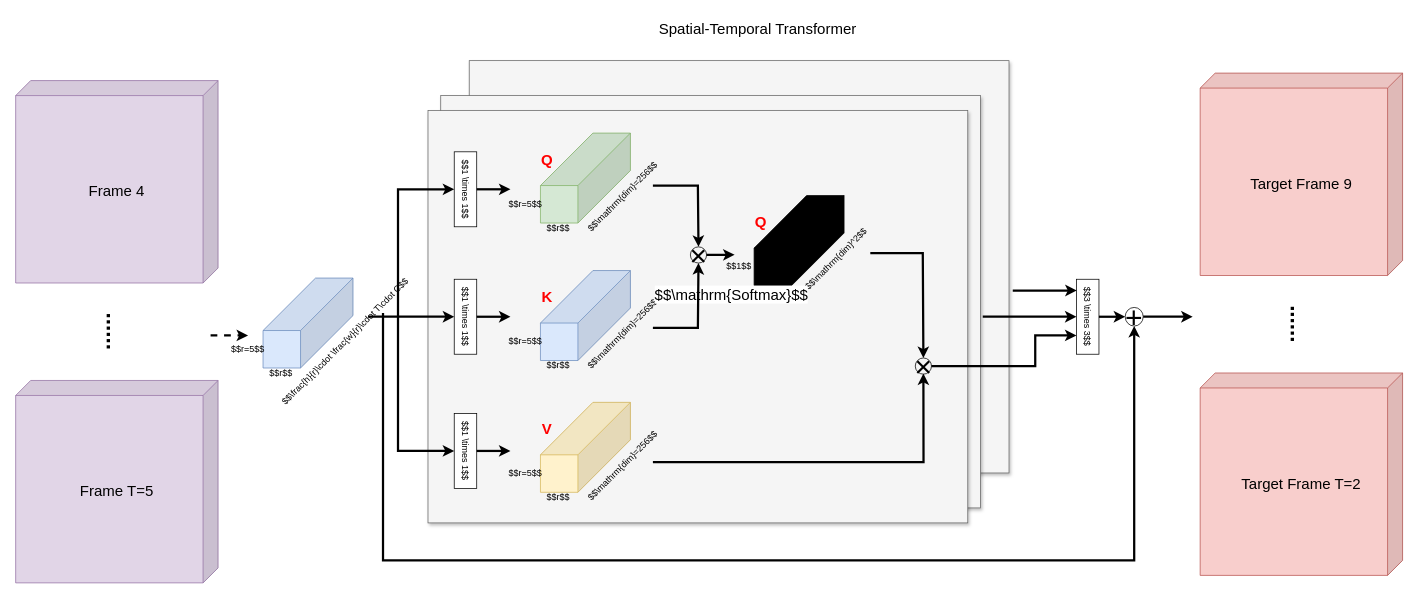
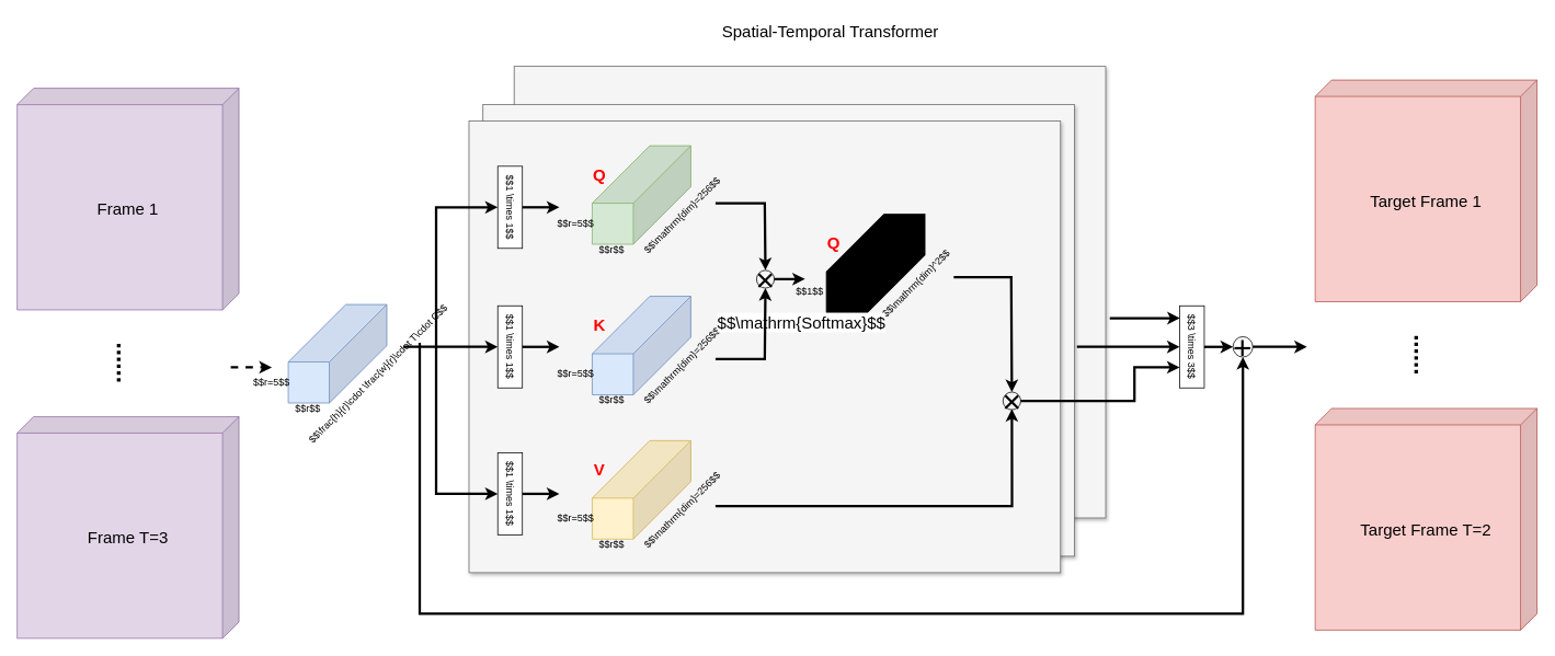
- <mxCell id="63" value="&lt;font style=&quot;font-size: 20px;&quot;&gt;Target Frame 9&lt;/font&gt;" style="text;html=1;align=center;verticalAlign=middle;whiteSpace=wrap;rounded=0;fontFamily=Helvetica;fontSize=12;fontColor=default;autosize=1;resizable=0;" vertex="1" parent="61"><mxGeometry x="55" y="126.61" width="160" height="40" as="geometry" /></mxCell>
+ <mxCell id="63" value="&lt;font style=&quot;font-size: 20px;&quot;&gt;Target Frame 1&lt;/font&gt;" style="text;html=1;align=center;verticalAlign=middle;whiteSpace=wrap;rounded=0;fontFamily=Helvetica;fontSize=12;fontColor=default;autosize=1;resizable=0;" vertex="1" parent="61"><mxGeometry x="55" y="126.61" width="160" height="40" as="geometry" /></mxCell>
- <mxCell id="52" value="&lt;font style=&quot;font-size: 20px;&quot;&gt;Frame 4&lt;/font&gt;" style="text;html=1;align=center;verticalAlign=middle;whiteSpace=wrap;rounded=0;fontFamily=Helvetica;fontSize=12;fontColor=default;autosize=1;resizable=0;" vertex="1" parent="50"><mxGeometry x="85" y="126.61" width="100" height="40" as="geometry" /></mxCell>
+ <mxCell id="52" value="&lt;font style=&quot;font-size: 20px;&quot;&gt;Frame 1&lt;/font&gt;" style="text;html=1;align=center;verticalAlign=middle;whiteSpace=wrap;rounded=0;fontFamily=Helvetica;fontSize=12;fontColor=default;autosize=1;resizable=0;" vertex="1" parent="50"><mxGeometry x="85" y="126.61" width="100" height="40" as="geometry" /></mxCell>
- <mxCell id="55" value="&lt;font style=&quot;font-size: 20px;&quot;&gt;Frame T=5&lt;/font&gt;" style="text;html=1;align=center;verticalAlign=middle;whiteSpace=wrap;rounded=0;fontFamily=Helvetica;fontSize=12;fontColor=default;autosize=1;resizable=0;" vertex="1" parent="53"><mxGeometry x="75" y="126.61" width="120" height="40" as="geometry" /></mxCell>
+ <mxCell id="55" value="&lt;font style=&quot;font-size: 20px;&quot;&gt;Frame T=3&lt;/font&gt;" style="text;html=1;align=center;verticalAlign=middle;whiteSpace=wrap;rounded=0;fontFamily=Helvetica;fontSize=12;fontColor=default;autosize=1;resizable=0;" vertex="1" parent="53"><mxGeometry x="75" y="126.61" width="120" height="40" as="geometry" /></mxCell>
